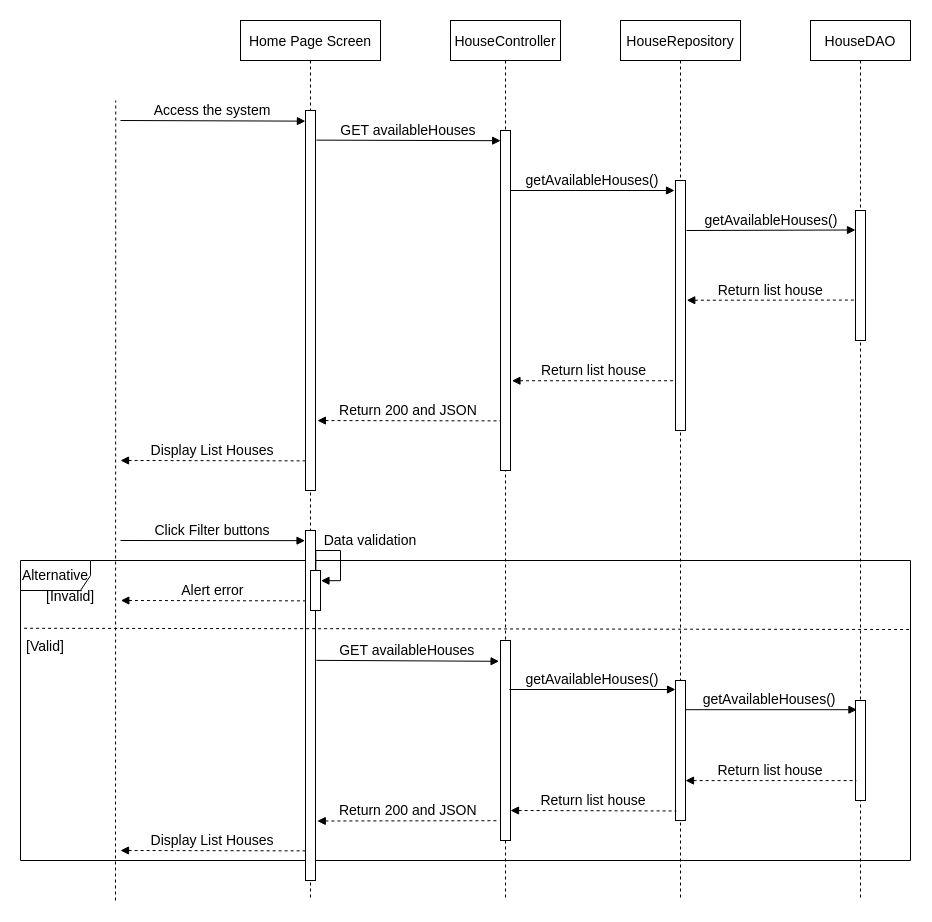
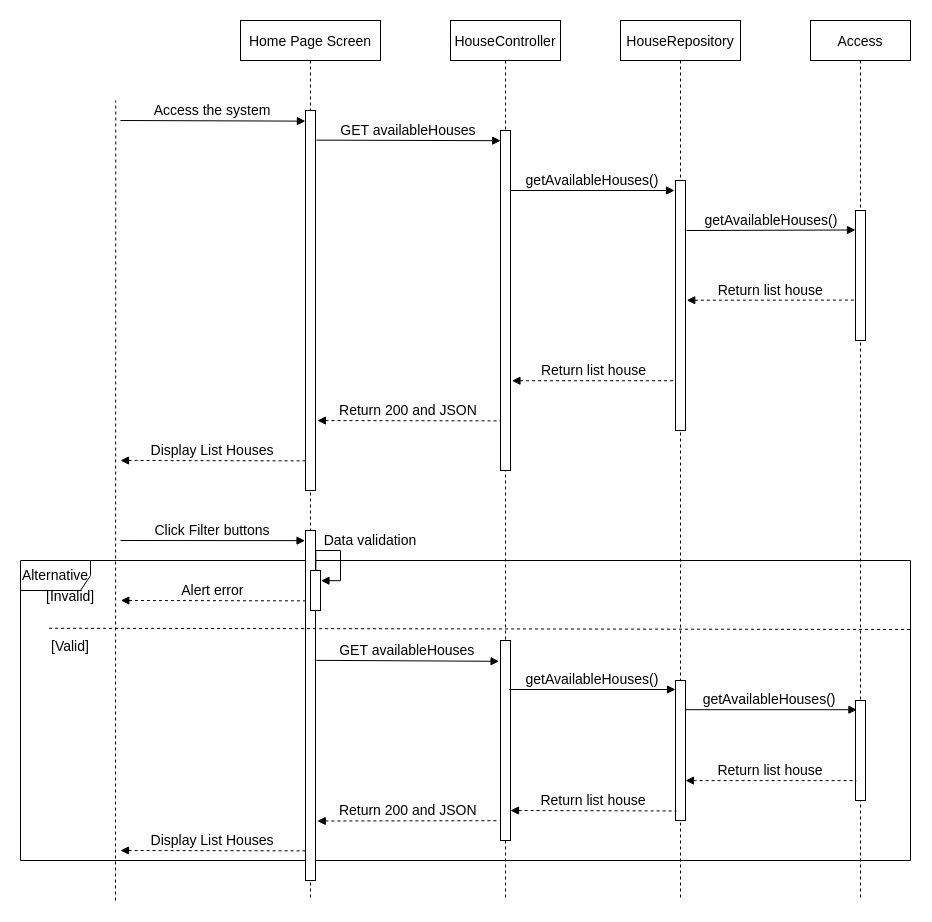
- <mxCell id="17" value="HouseDAO" style="shape=umlLifeline;perimeter=lifelinePerimeter;container=1;collapsible=0;recursiveResize=0;rounded=0;shadow=0;strokeWidth=1;fontSize=14;" parent="1" vertex="1"><mxGeometry x="810" y="20" width="100" height="880" as="geometry" /></mxCell>
+ <mxCell id="17" value="Access" style="shape=umlLifeline;perimeter=lifelinePerimeter;container=1;collapsible=0;recursiveResize=0;rounded=0;shadow=0;strokeWidth=1;fontSize=14;" parent="1" vertex="1"><mxGeometry x="810" y="20" width="100" height="880" as="geometry" /></mxCell>
- <mxCell id="31" value="[Valid]" style="text;strokeColor=none;fillColor=none;align=left;verticalAlign=middle;spacingLeft=4;spacingRight=4;overflow=hidden;points=[[0,0.5],[1,0.5]];portConstraint=eastwest;rotatable=0;fontSize=14;" parent="1" vertex="1"><mxGeometry x="20" y="630" width="80" height="30" as="geometry" /></mxCell>
+ <mxCell id="31" value="[Valid]" style="text;strokeColor=none;fillColor=none;align=left;verticalAlign=middle;spacingLeft=4;spacingRight=4;overflow=hidden;points=[[0,0.5],[1,0.5]];portConstraint=eastwest;rotatable=0;fontSize=14;" parent="1" vertex="1"><mxGeometry x="45" y="630" width="80" height="30" as="geometry" /></mxCell>
